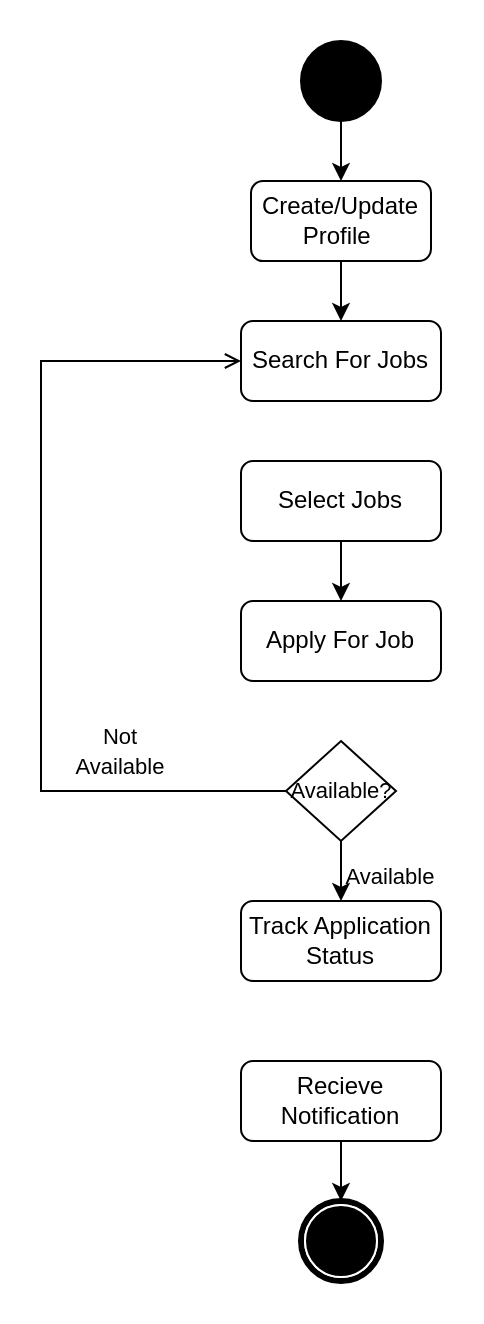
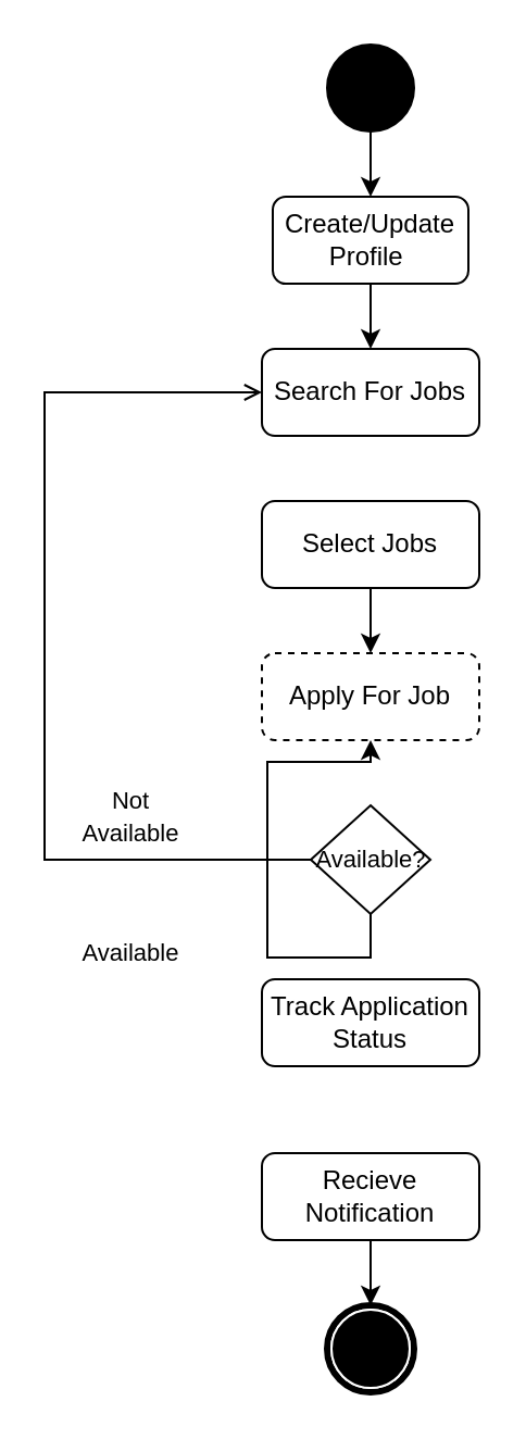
- <mxCell id="9" value="Apply For Job" style="rounded=1;whiteSpace=wrap;html=1;" vertex="1" parent="1"><mxGeometry x="120" y="300" width="100" height="40" as="geometry" /></mxCell>
+ <mxCell id="9" value="Apply For Job" style="rounded=1;whiteSpace=wrap;html=1;dashed=1;" vertex="1" parent="1"><mxGeometry x="120" y="300" width="100" height="40" as="geometry" /></mxCell>
- <mxCell id="13" value="&lt;font style=&quot;font-size: 11px;&quot;&gt;Available&lt;/font&gt;" style="text;html=1;align=center;verticalAlign=middle;whiteSpace=wrap;rounded=0;" vertex="1" parent="1"><mxGeometry x="170" y="430" width="50" height="15" as="geometry" /></mxCell>
+ <mxCell id="13" value="&lt;font style=&quot;font-size: 11px;&quot;&gt;Available&lt;/font&gt;" style="text;html=1;align=center;verticalAlign=middle;whiteSpace=wrap;rounded=0;" vertex="1" parent="1"><mxGeometry x="35" y="430" width="50" height="15" as="geometry" /></mxCell>
- <mxCell id="10" style="edgeStyle=orthogonalEdgeStyle;rounded=0;orthogonalLoop=1;jettySize=auto;html=1;exitX=0.5;exitY=1;exitDx=0;exitDy=0;" edge="1" parent="1" source="12" target="15"><mxGeometry relative="1" as="geometry"><mxPoint x="170" y="450" as="targetPoint" /></mxGeometry></mxCell>
+ <mxCell id="10" style="edgeStyle=orthogonalEdgeStyle;rounded=0;orthogonalLoop=1;jettySize=auto;html=1;exitX=0.5;exitY=1;exitDx=0;exitDy=0;" edge="1" parent="1" source="12" target="9"><mxGeometry relative="1" as="geometry"><mxPoint x="170" y="450" as="targetPoint" /></mxGeometry></mxCell>
